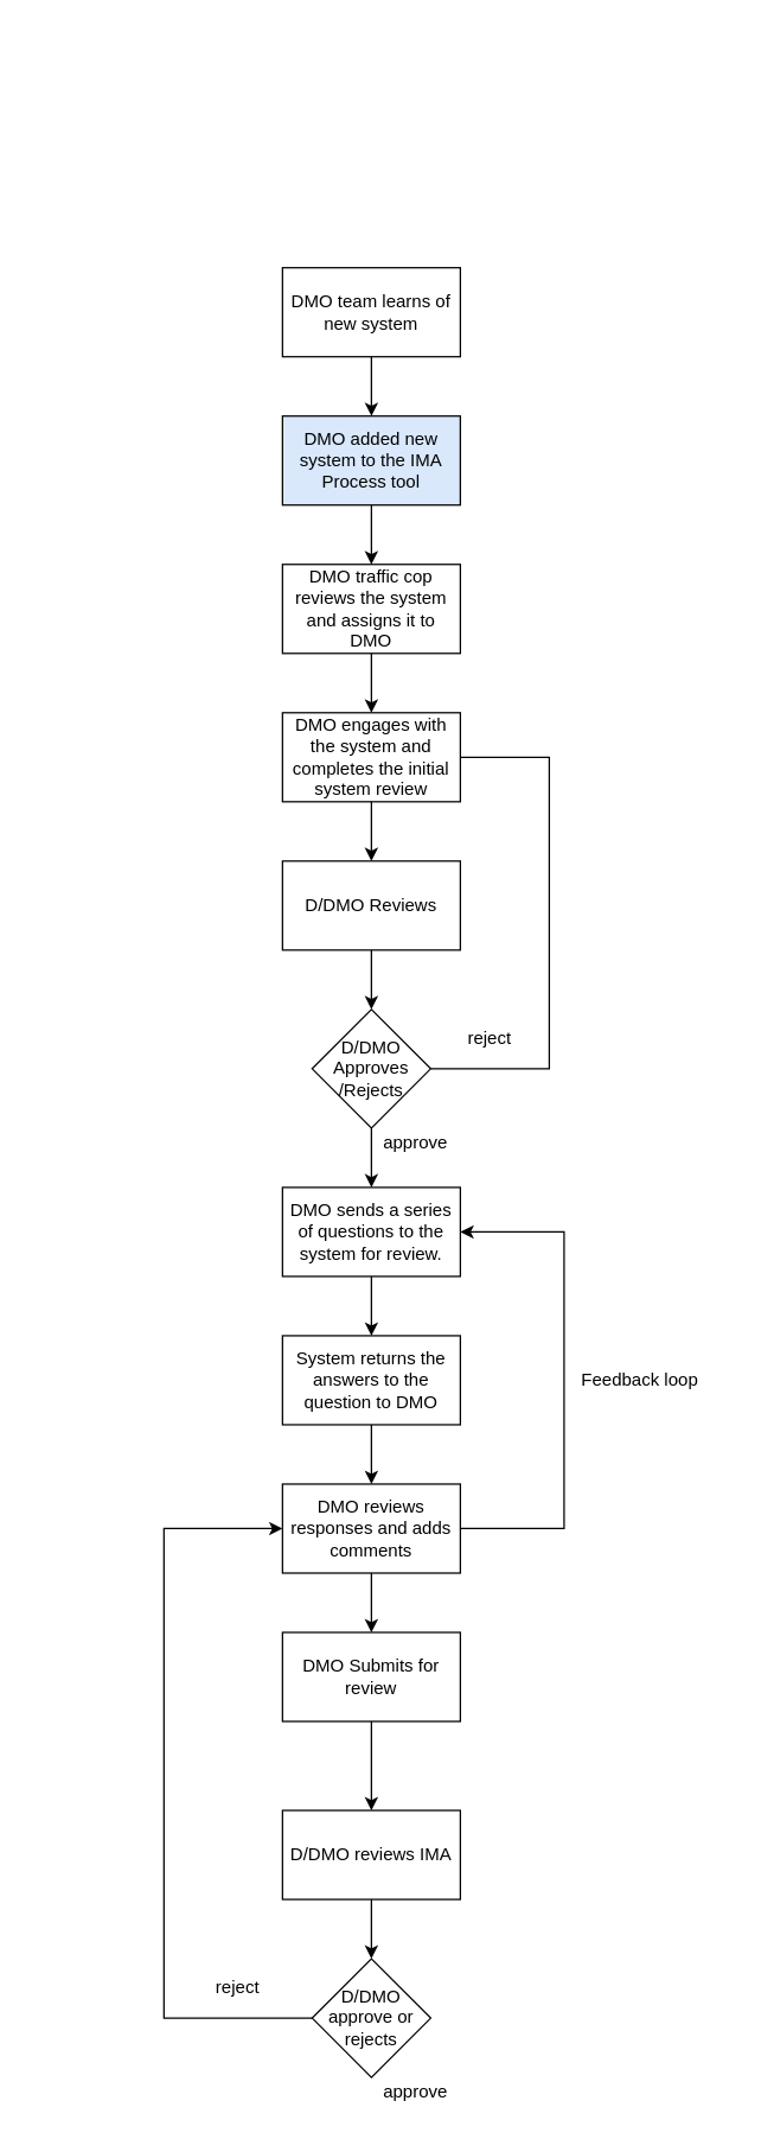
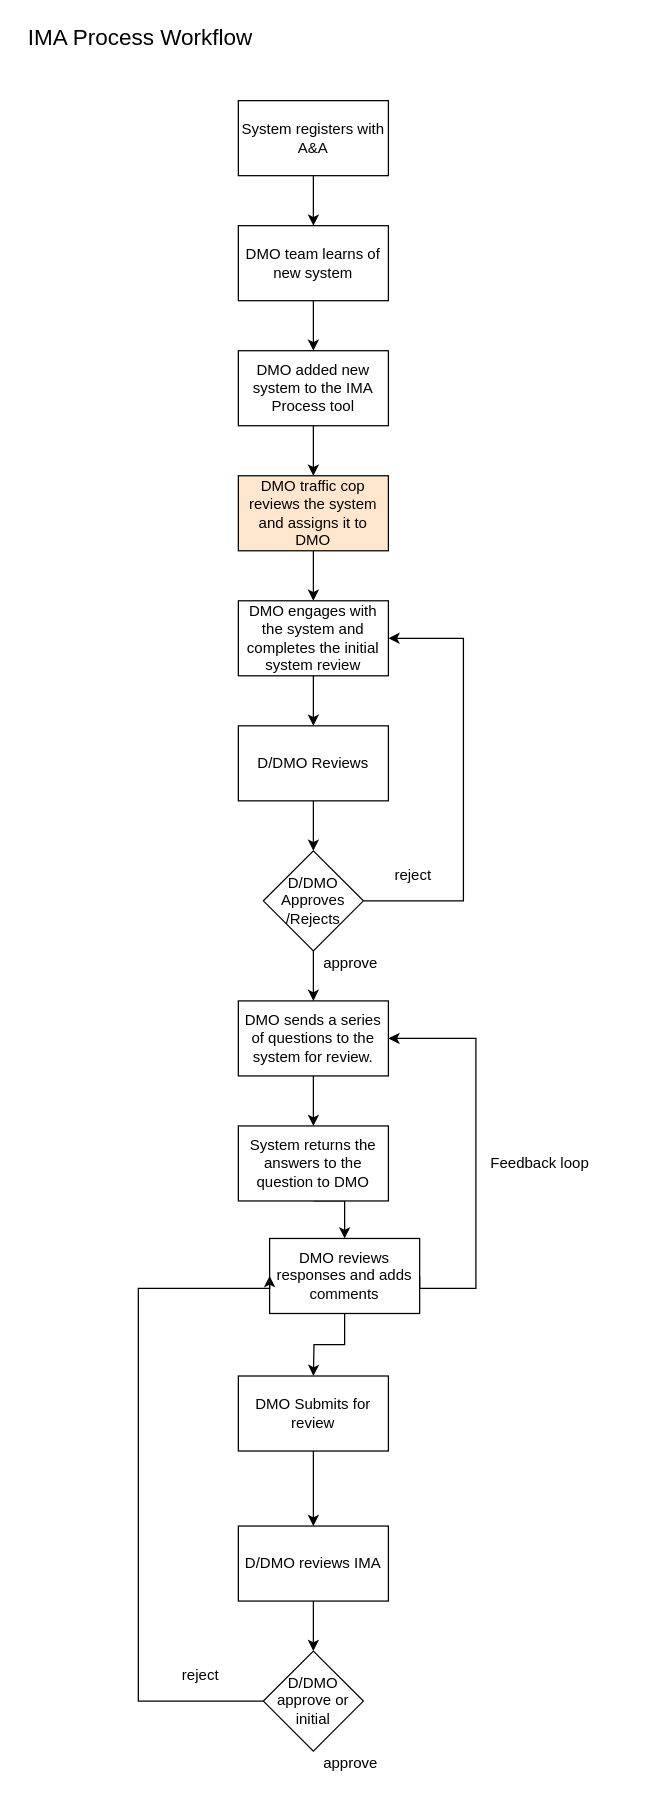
+ <mxCell id="2" value="IMA Process Workflow" style="text;html=1;strokeColor=none;fillColor=none;align=left;verticalAlign=middle;whiteSpace=wrap;rounded=0;fontSize=18;" parent="1" vertex="1"><mxGeometry x="20" y="20" width="200" height="20" as="geometry" /></mxCell>
+ <mxCell id="4" value="System registers with A&amp;amp;A" style="rounded=0;whiteSpace=wrap;html=1;" parent="1" vertex="1"><mxGeometry x="190" y="80" width="120" height="60" as="geometry" /></mxCell>
+ <mxCell id="3" style="edgeStyle=orthogonalEdgeStyle;rounded=0;orthogonalLoop=1;jettySize=auto;html=1;exitX=0.5;exitY=1;exitDx=0;exitDy=0;entryX=0.5;entryY=0;entryDx=0;entryDy=0;" parent="1" source="4" target="6" edge="1"><mxGeometry relative="1" as="geometry" /></mxCell>
- <mxCell id="8" value="DMO added new system to the IMA Process tool" style="rounded=0;whiteSpace=wrap;html=1;fillColor=#dae8fc;" parent="1" vertex="1"><mxGeometry x="190" y="280" width="120" height="60" as="geometry" /></mxCell>
+ <mxCell id="8" value="DMO added new system to the IMA Process tool" style="rounded=0;whiteSpace=wrap;html=1;" parent="1" vertex="1"><mxGeometry x="190" y="280" width="120" height="60" as="geometry" /></mxCell>
- <mxCell id="10" value="DMO traffic cop reviews the system and assigns it to DMO" style="rounded=0;whiteSpace=wrap;html=1;" parent="1" vertex="1"><mxGeometry x="190" y="380" width="120" height="60" as="geometry" /></mxCell>
+ <mxCell id="10" value="DMO traffic cop reviews the system and assigns it to DMO" style="rounded=0;whiteSpace=wrap;html=1;fillColor=#ffe6cc;" parent="1" vertex="1"><mxGeometry x="190" y="380" width="120" height="60" as="geometry" /></mxCell>
- <mxCell id="27" style="edgeStyle=orthogonalEdgeStyle;rounded=0;orthogonalLoop=1;jettySize=auto;html=1;exitX=1;exitY=0.5;exitDx=0;exitDy=0;entryX=1;entryY=0.5;entryDx=0;entryDy=0;endArrow=none;" edge="1" parent="1" source="28" target="12"><mxGeometry relative="1" as="geometry"><Array as="points"><mxPoint x="370" y="720" /><mxPoint x="370" y="510" /></Array></mxGeometry></mxCell>
+ <mxCell id="27" style="edgeStyle=orthogonalEdgeStyle;rounded=0;orthogonalLoop=1;jettySize=auto;html=1;exitX=1;exitY=0.5;exitDx=0;exitDy=0;entryX=1;entryY=0.5;entryDx=0;entryDy=0;" edge="1" parent="1" source="28" target="12"><mxGeometry relative="1" as="geometry"><Array as="points"><mxPoint x="370" y="720" /><mxPoint x="370" y="510" /></Array></mxGeometry></mxCell>
- <mxCell id="19" value="DMO reviews responses and adds comments" style="rounded=0;whiteSpace=wrap;html=1;" parent="1" vertex="1"><mxGeometry x="190" y="1000" width="120" height="60" as="geometry" /></mxCell>
+ <mxCell id="19" value="DMO reviews responses and adds comments" style="rounded=0;whiteSpace=wrap;html=1;" parent="1" vertex="1"><mxGeometry x="215" y="990" width="120" height="60" as="geometry" /></mxCell>
- <mxCell id="23" value="D/DMO approve or rejects" style="rhombus;whiteSpace=wrap;html=1;" parent="1" vertex="1"><mxGeometry x="210" y="1320" width="80" height="80" as="geometry" /></mxCell>
+ <mxCell id="23" value="D/DMO approve or initial" style="rhombus;whiteSpace=wrap;html=1;" parent="1" vertex="1"><mxGeometry x="210" y="1320" width="80" height="80" as="geometry" /></mxCell>
